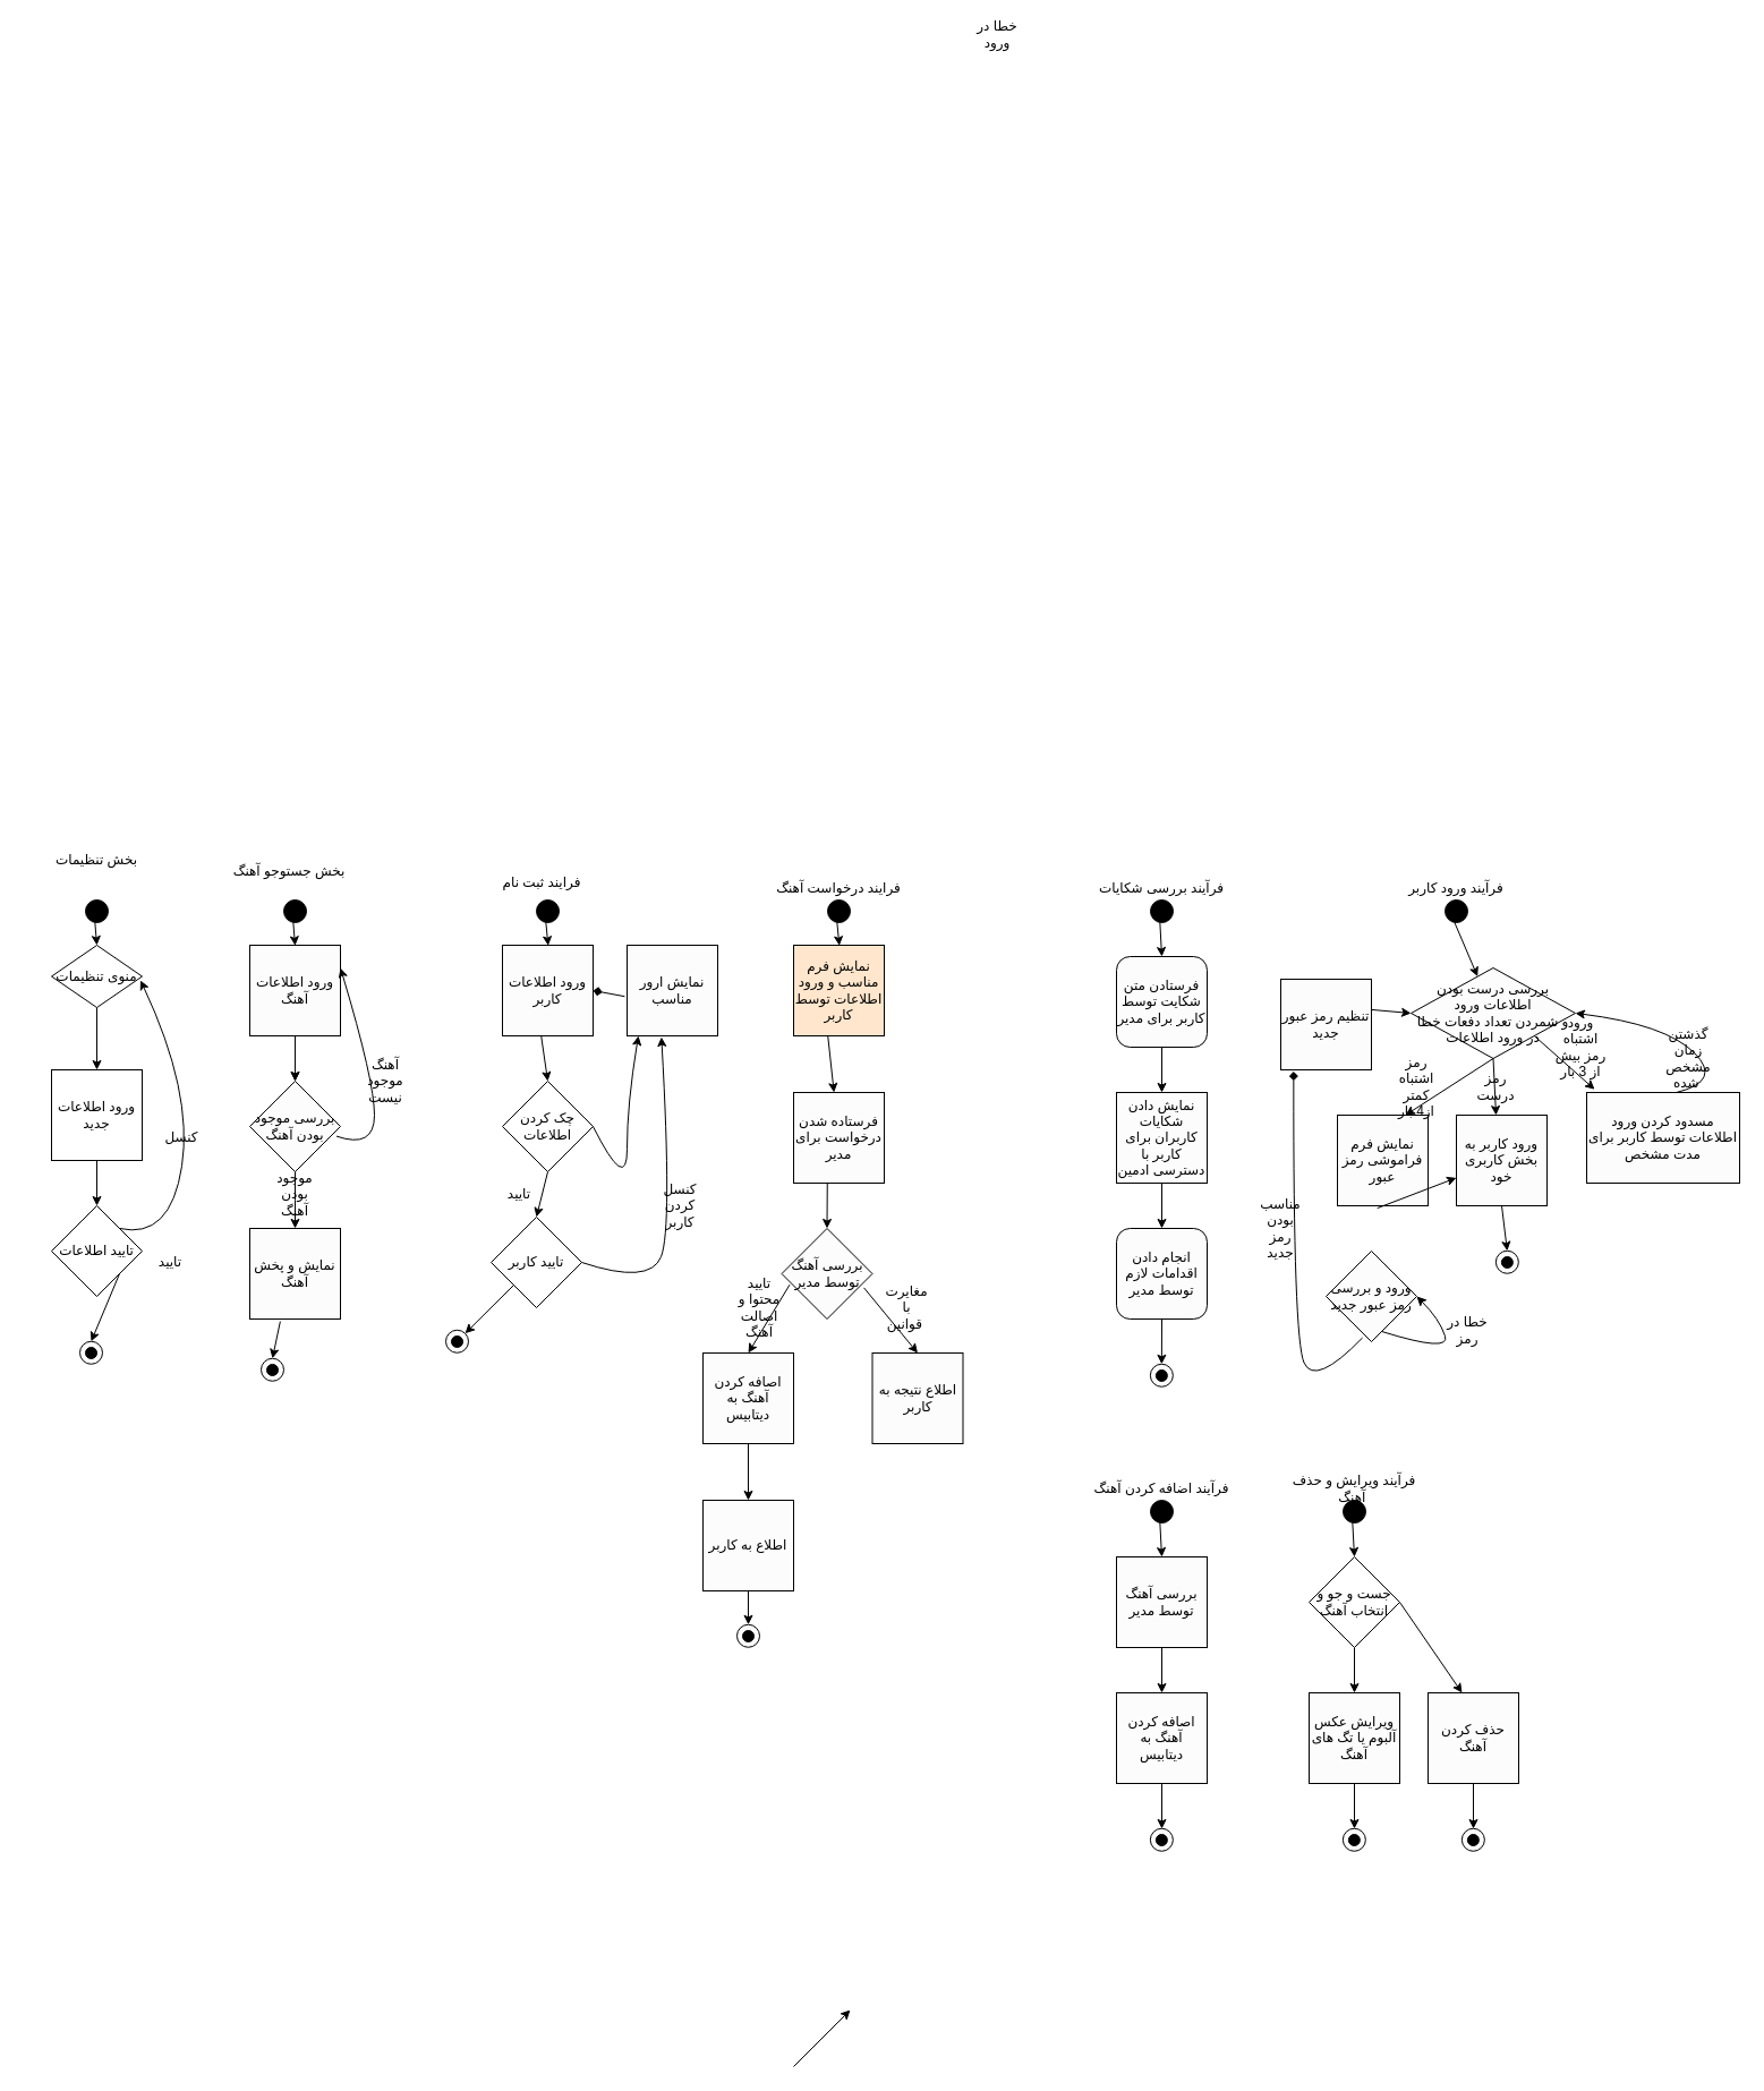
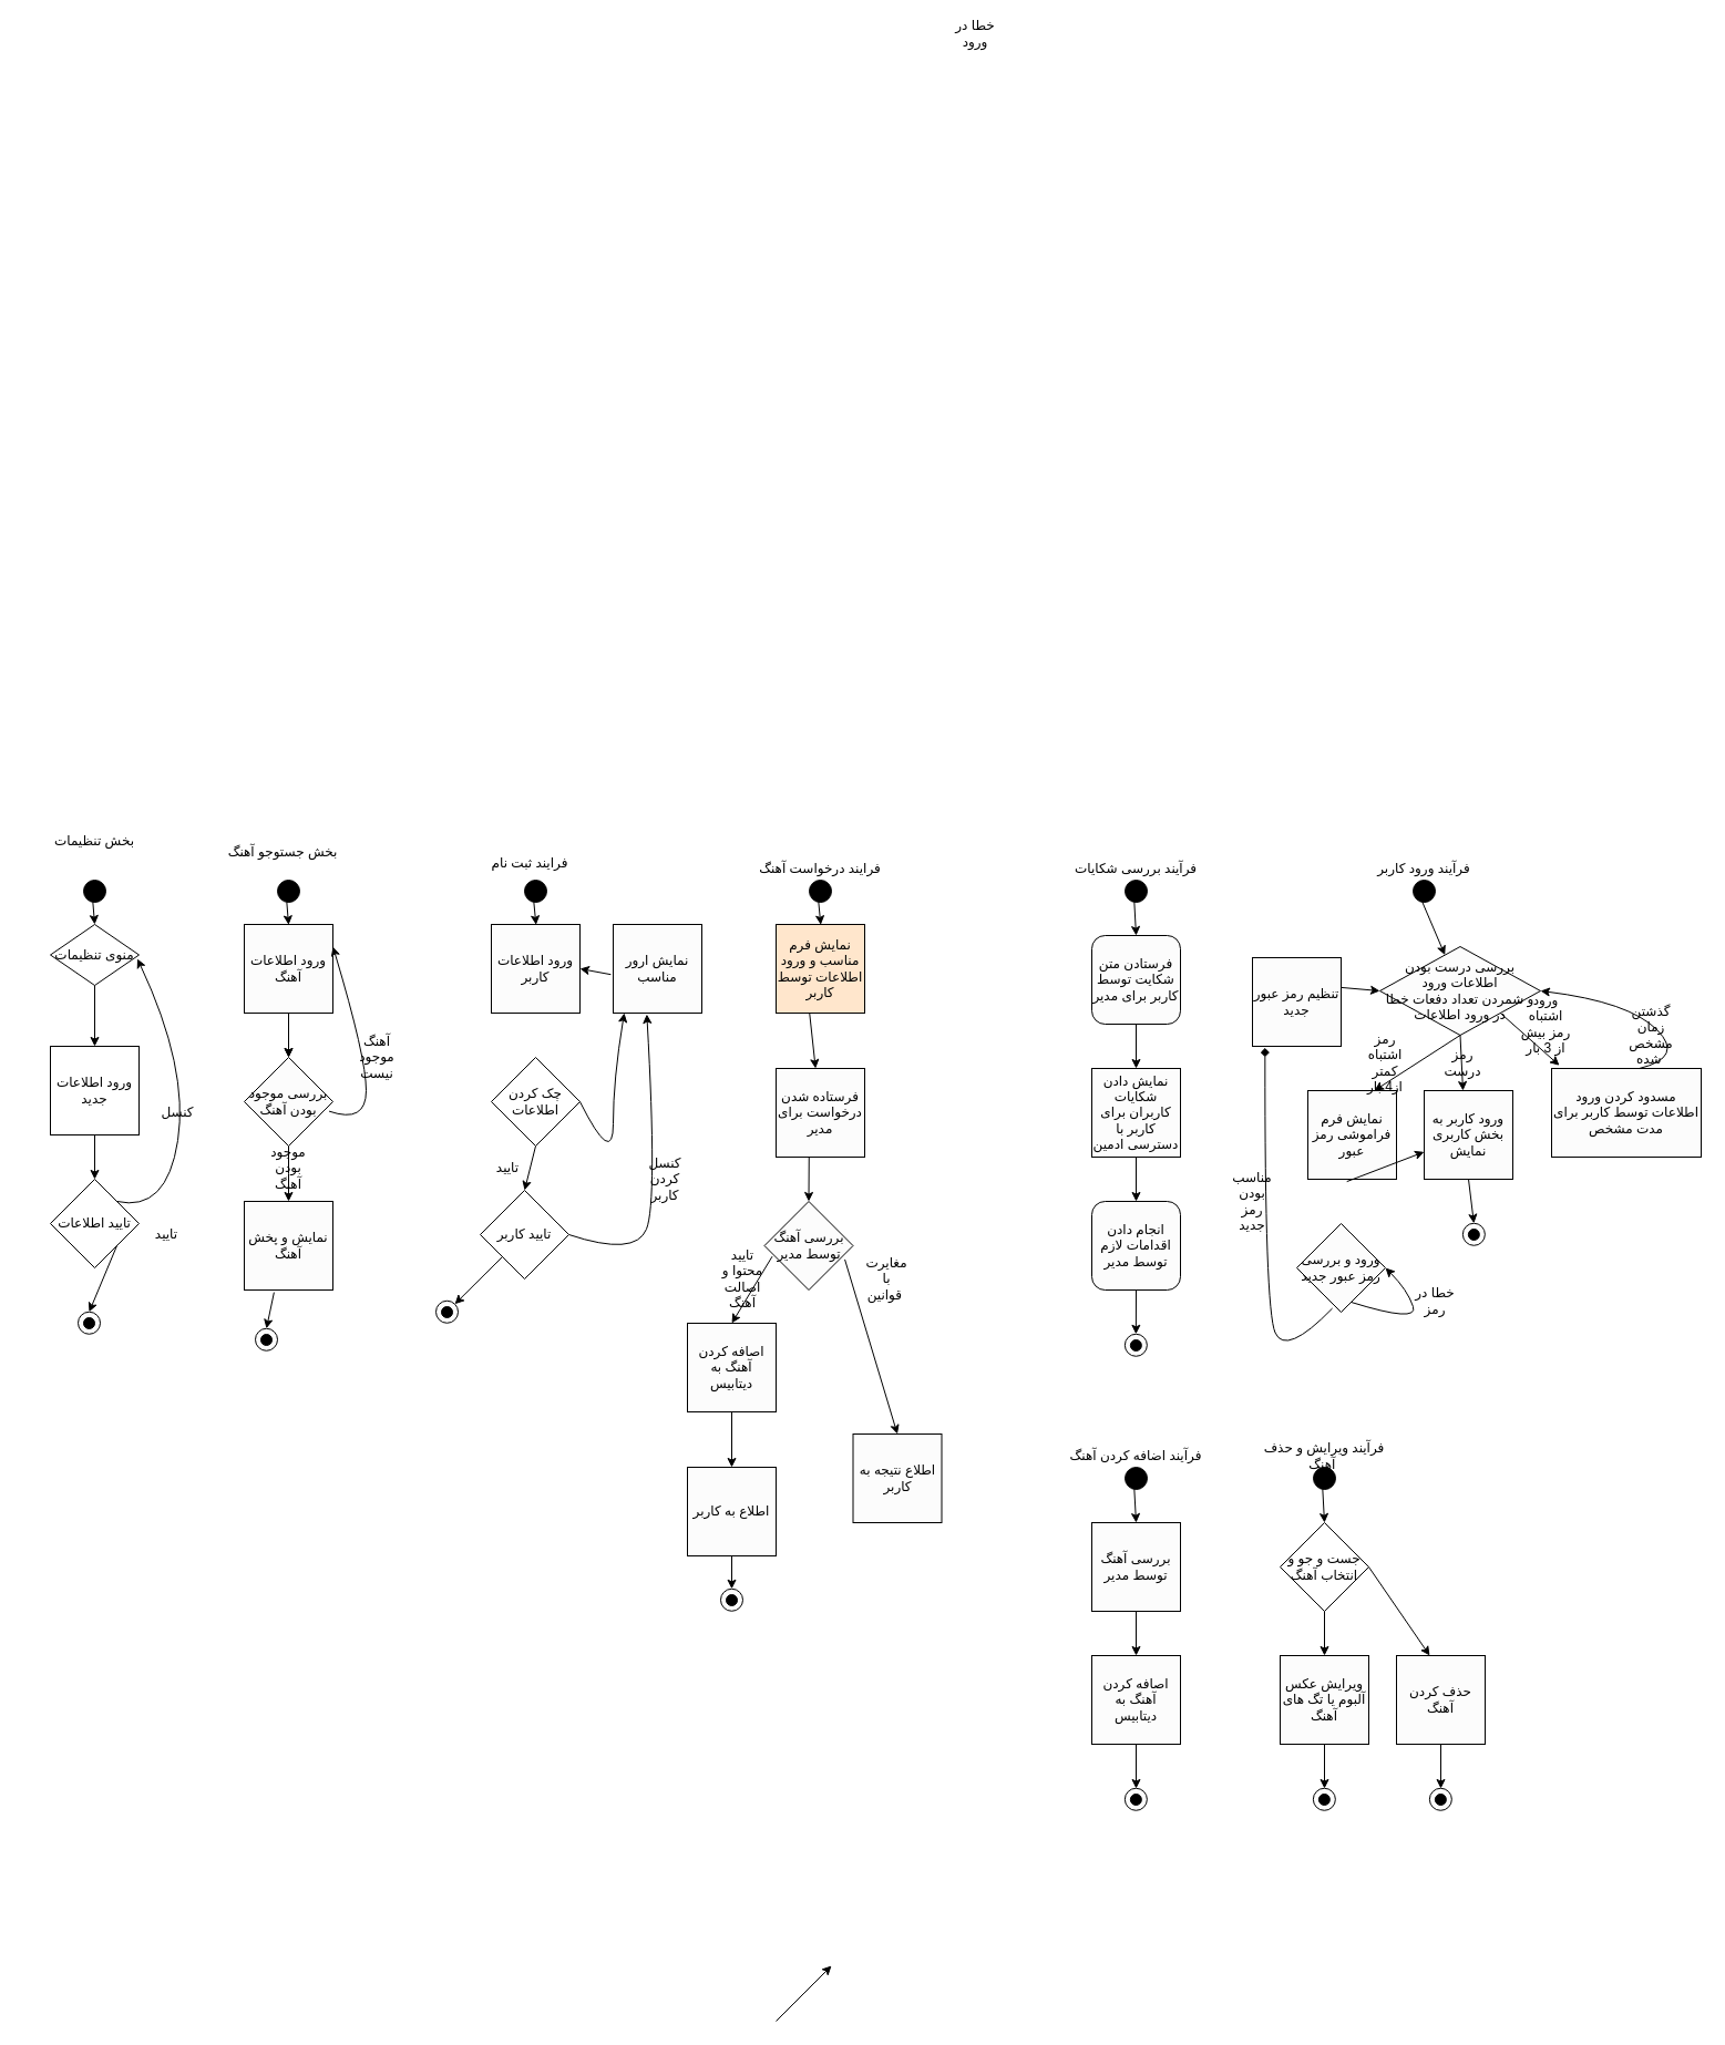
- <mxCell id="31" value="" style="endArrow=diamond;html=1;exitX=-0.026;exitY=0.565;exitDx=0;exitDy=0;exitPerimeter=0;entryX=1;entryY=0.5;entryDx=0;entryDy=0;" parent="1" source="30" target="22" edge="1"><mxGeometry width="50" height="50" relative="1" as="geometry"><mxPoint x="523" y="904" as="sourcePoint" /><mxPoint x="573" y="854" as="targetPoint" /></mxGeometry></mxCell>
+ <mxCell id="31" value="" style="endArrow=classic;html=1;exitX=-0.026;exitY=0.565;exitDx=0;exitDy=0;exitPerimeter=0;entryX=1;entryY=0.5;entryDx=0;entryDy=0;" parent="1" source="30" target="22" edge="1"><mxGeometry width="50" height="50" relative="1" as="geometry"><mxPoint x="523" y="904" as="sourcePoint" /><mxPoint x="573" y="854" as="targetPoint" /></mxGeometry></mxCell>
- <mxCell id="24" value="" style="endArrow=classic;html=1;exitX=0.427;exitY=0.996;exitDx=0;exitDy=0;exitPerimeter=0;entryX=0.5;entryY=0;entryDx=0;entryDy=0;" parent="1" source="22" target="23" edge="1"><mxGeometry width="50" height="50" relative="1" as="geometry"><mxPoint x="473" y="964" as="sourcePoint" /><mxPoint x="523" y="914" as="targetPoint" /></mxGeometry></mxCell>
- <mxCell id="84" value="ورود کاربر به بخش کاربری خود" style="whiteSpace=wrap;html=1;aspect=fixed;fillColor=#FCFCFC;" parent="1" vertex="1"><mxGeometry x="1285" y="984" width="80" height="80" as="geometry" /></mxCell>
+ <mxCell id="84" value="ورود کاربر به بخش کاربری نمایش" style="whiteSpace=wrap;html=1;aspect=fixed;fillColor=#FCFCFC;" parent="1" vertex="1"><mxGeometry x="1285" y="984" width="80" height="80" as="geometry" /></mxCell>
- <mxCell id="53" value="اطلاع نتیجه به کاربر" style="whiteSpace=wrap;html=1;aspect=fixed;fillColor=#FCFCFC;" parent="1" vertex="1"><mxGeometry x="769.5" y="1194" width="80" height="80" as="geometry" /></mxCell>
+ <mxCell id="53" value="اطلاع نتیجه به کاربر" style="whiteSpace=wrap;html=1;aspect=fixed;fillColor=#FCFCFC;" parent="1" vertex="1"><mxGeometry x="769.5" y="1294" width="80" height="80" as="geometry" /></mxCell>
